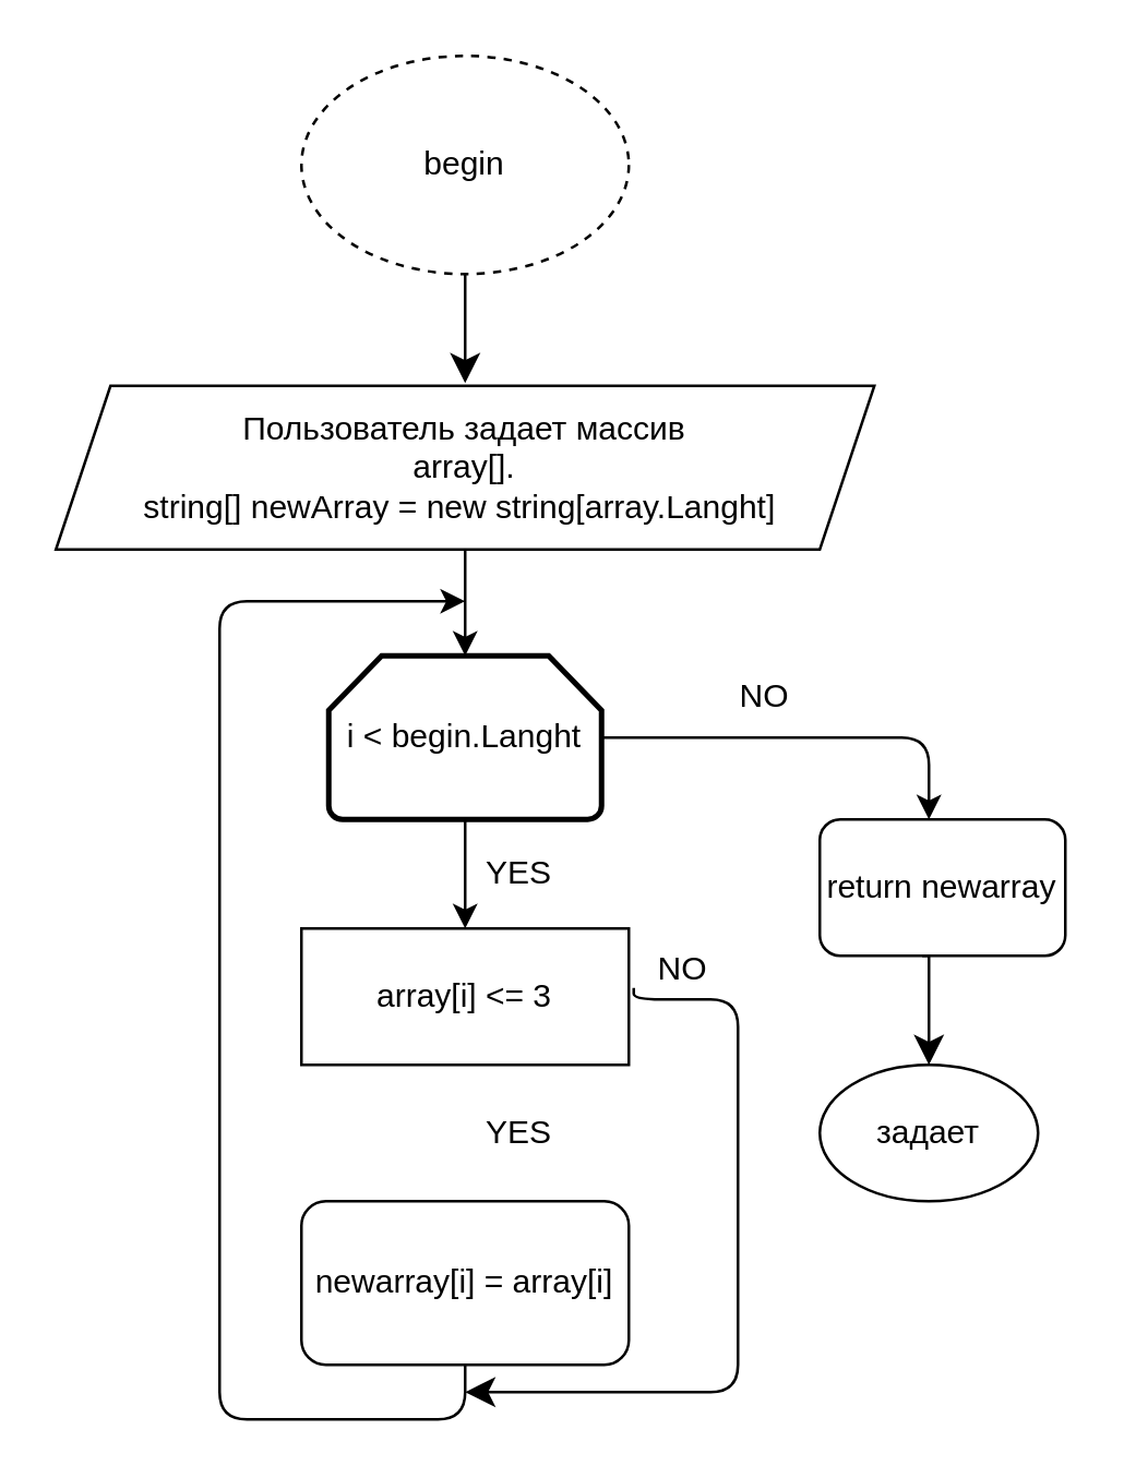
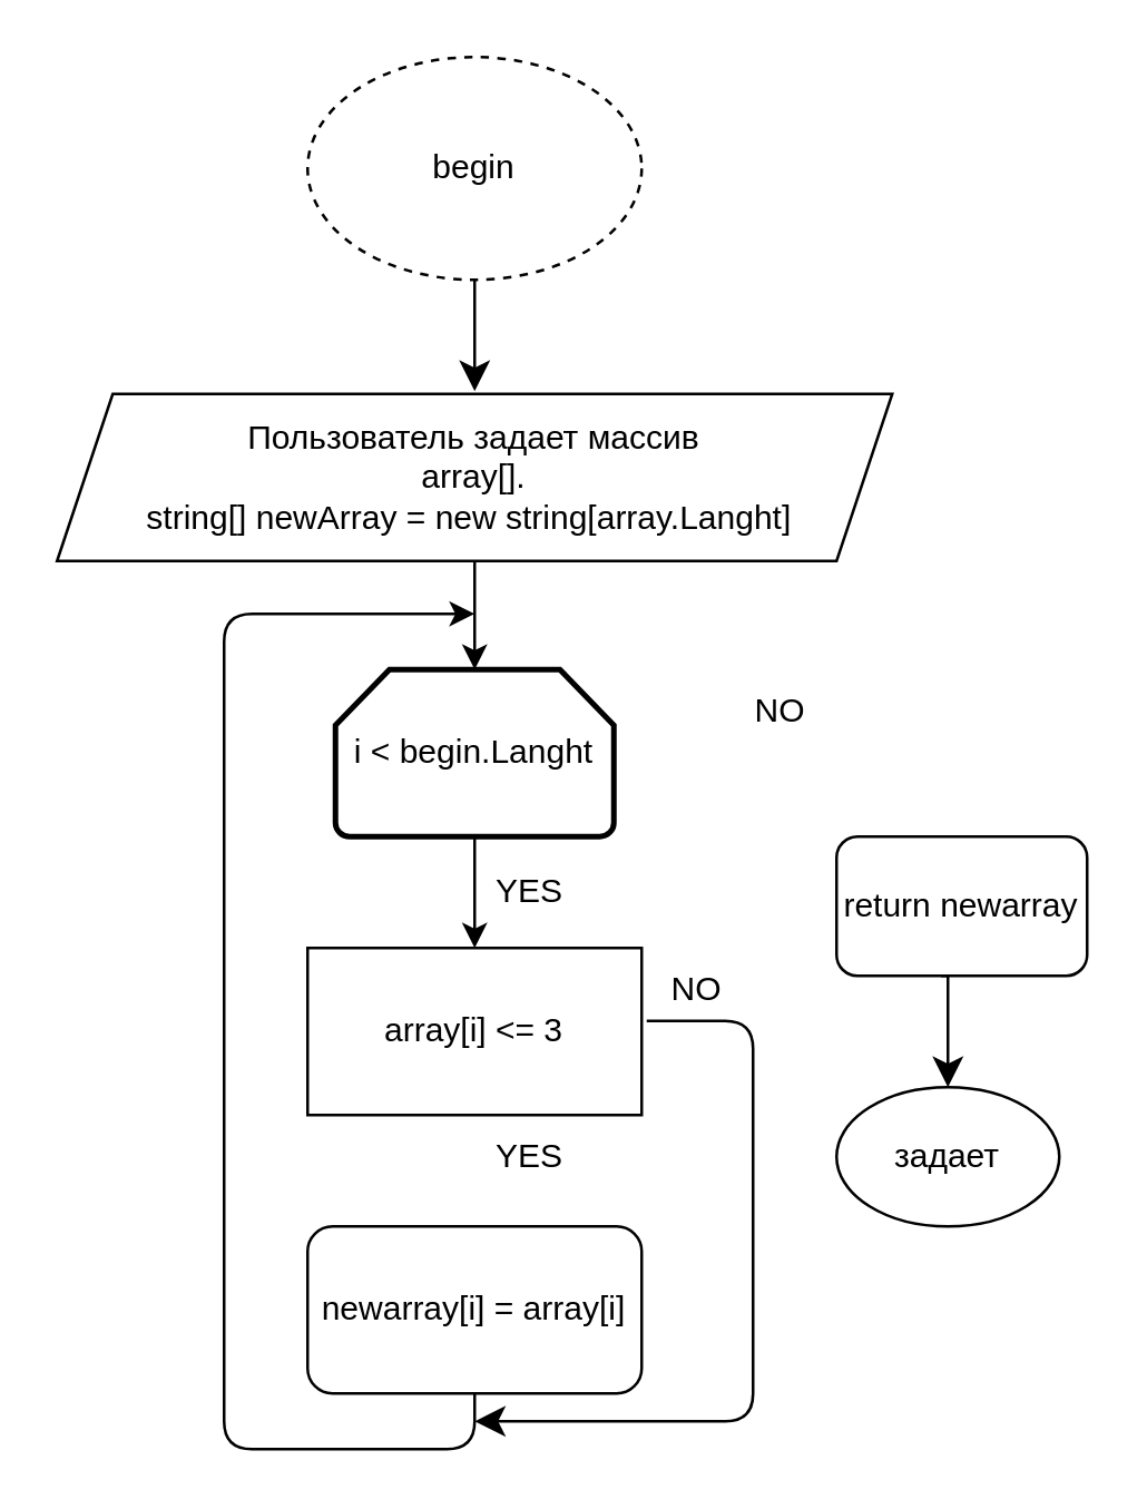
- <mxCell id="6" style="edgeStyle=orthogonalEdgeStyle;rounded=1;orthogonalLoop=1;jettySize=auto;html=1;exitX=1;exitY=0.5;exitDx=0;exitDy=0;exitPerimeter=0;" edge="1" parent="1" source="7" target="11"><mxGeometry relative="1" as="geometry"><mxPoint x="380" y="300" as="targetPoint" /><Array as="points"><mxPoint x="340" y="270" /></Array></mxGeometry></mxCell>
- <mxCell id="8" value="&lt;font style=&quot;vertical-align: inherit;&quot;&gt;&lt;font style=&quot;vertical-align: inherit;&quot;&gt;аrray[i] &amp;lt;= 3&lt;/font&gt;&lt;/font&gt;" style="rounded=0;whiteSpace=wrap;html=1;" vertex="1" parent="1"><mxGeometry x="110" y="340" width="120" height="50" as="geometry" /></mxCell>
+ <mxCell id="8" value="&lt;font style=&quot;vertical-align: inherit;&quot;&gt;&lt;font style=&quot;vertical-align: inherit;&quot;&gt;аrray[i] &amp;lt;= 3&lt;/font&gt;&lt;/font&gt;" style="rounded=0;whiteSpace=wrap;html=1;" vertex="1" parent="1"><mxGeometry x="110" y="340" width="120" height="60" as="geometry" /></mxCell>
